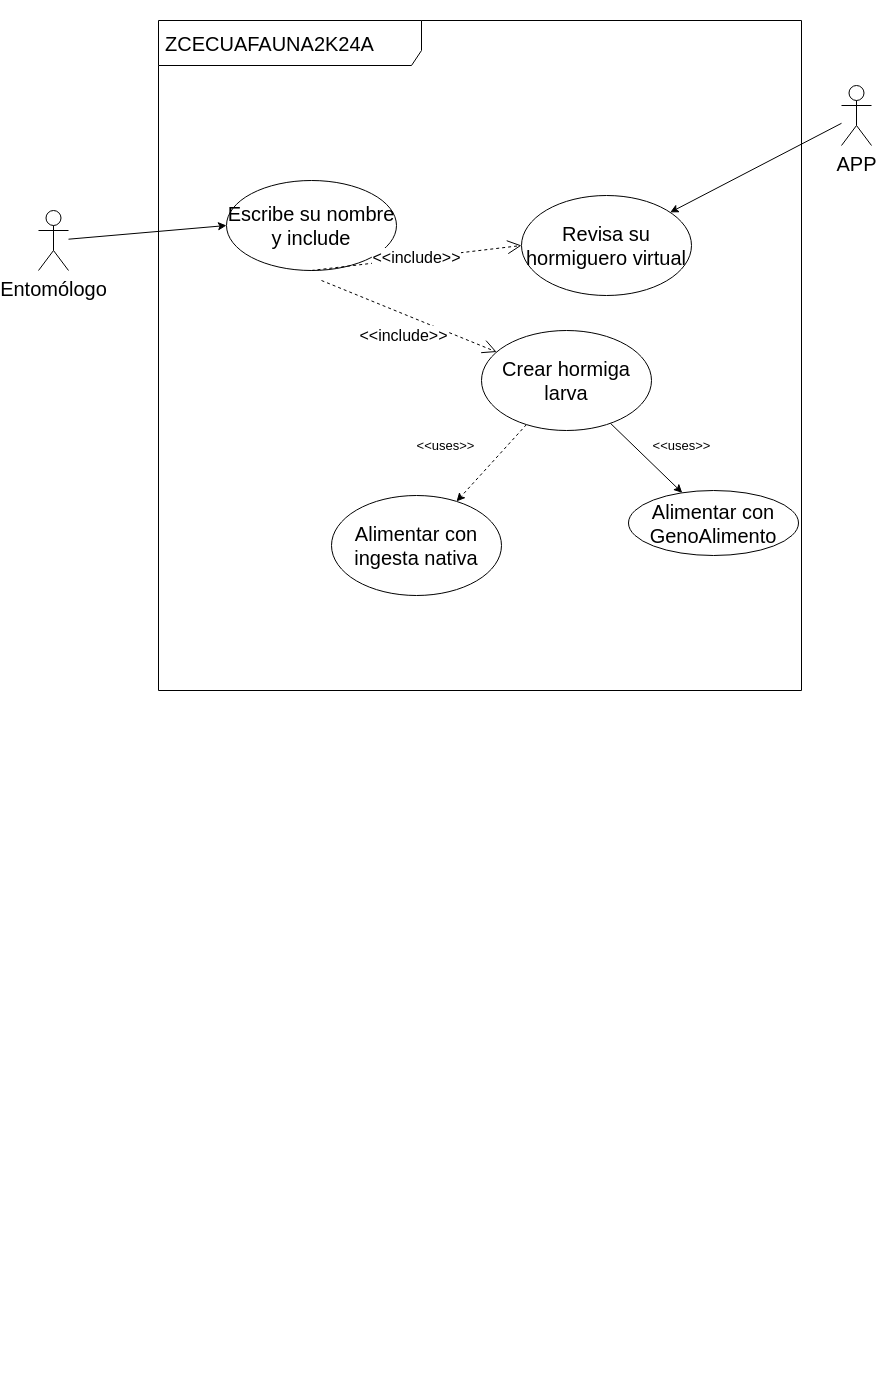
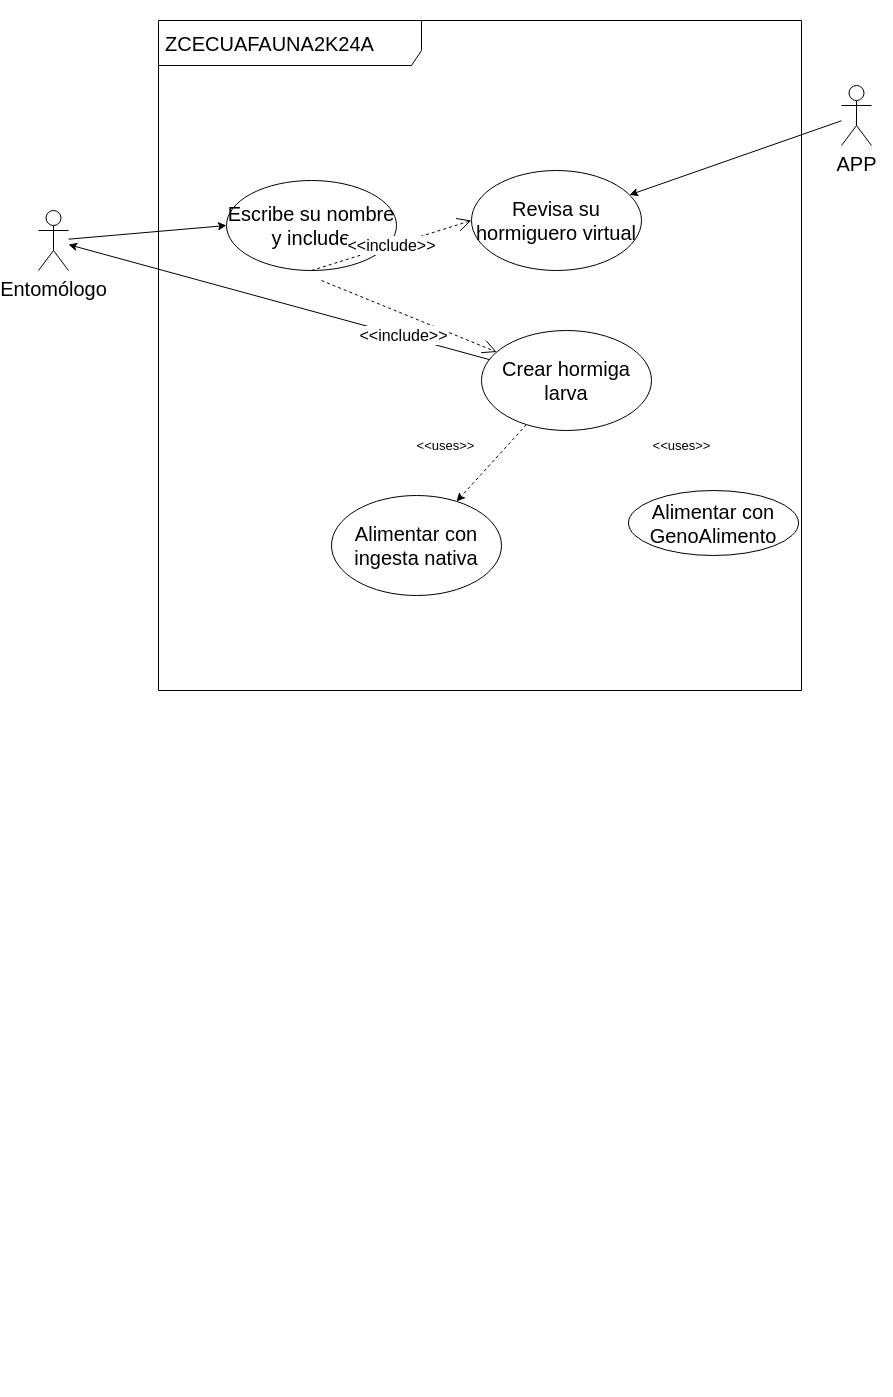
- <mxCell id="8" value="Revisa su hormiguero virtual" style="ellipse;whiteSpace=wrap;html=1;hachureGap=4;fontFamily=Helvetica;fontSize=20;" parent="1" vertex="1"><mxGeometry x="503" y="195" width="170" height="100" as="geometry" /></mxCell>
+ <mxCell id="8" value="Revisa su hormiguero virtual" style="ellipse;whiteSpace=wrap;html=1;hachureGap=4;fontFamily=Helvetica;fontSize=20;" parent="1" vertex="1"><mxGeometry x="453" y="170" width="170" height="100" as="geometry" /></mxCell>
- <mxCell id="12" style="edgeStyle=none;html=1;" parent="1" source="13" target="16" edge="1"><mxGeometry relative="1" as="geometry" /></mxCell>
+ <mxCell id="12" style="edgeStyle=none;html=1;" parent="1" source="13" target="6" edge="1"><mxGeometry relative="1" as="geometry" /></mxCell>
